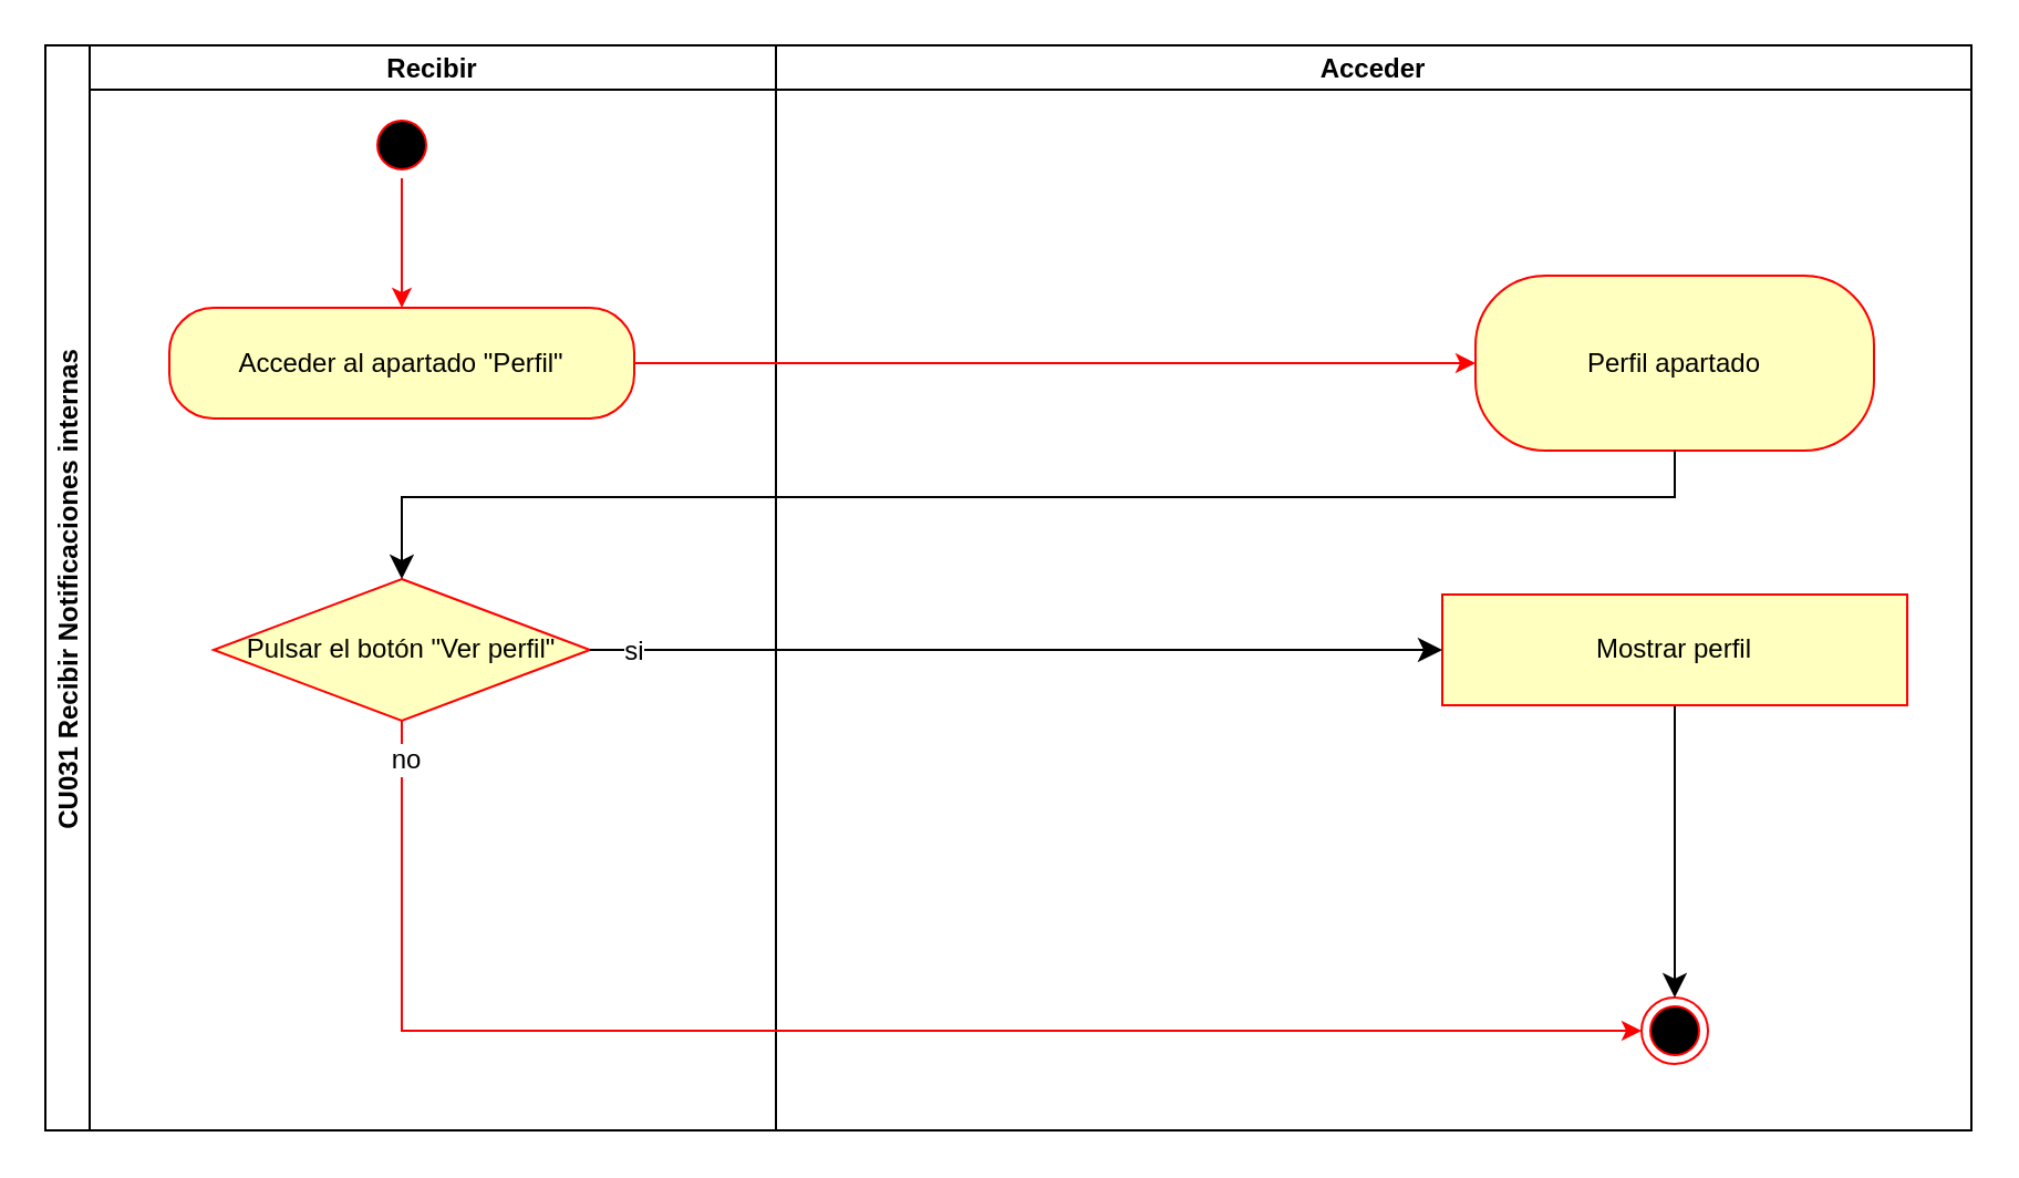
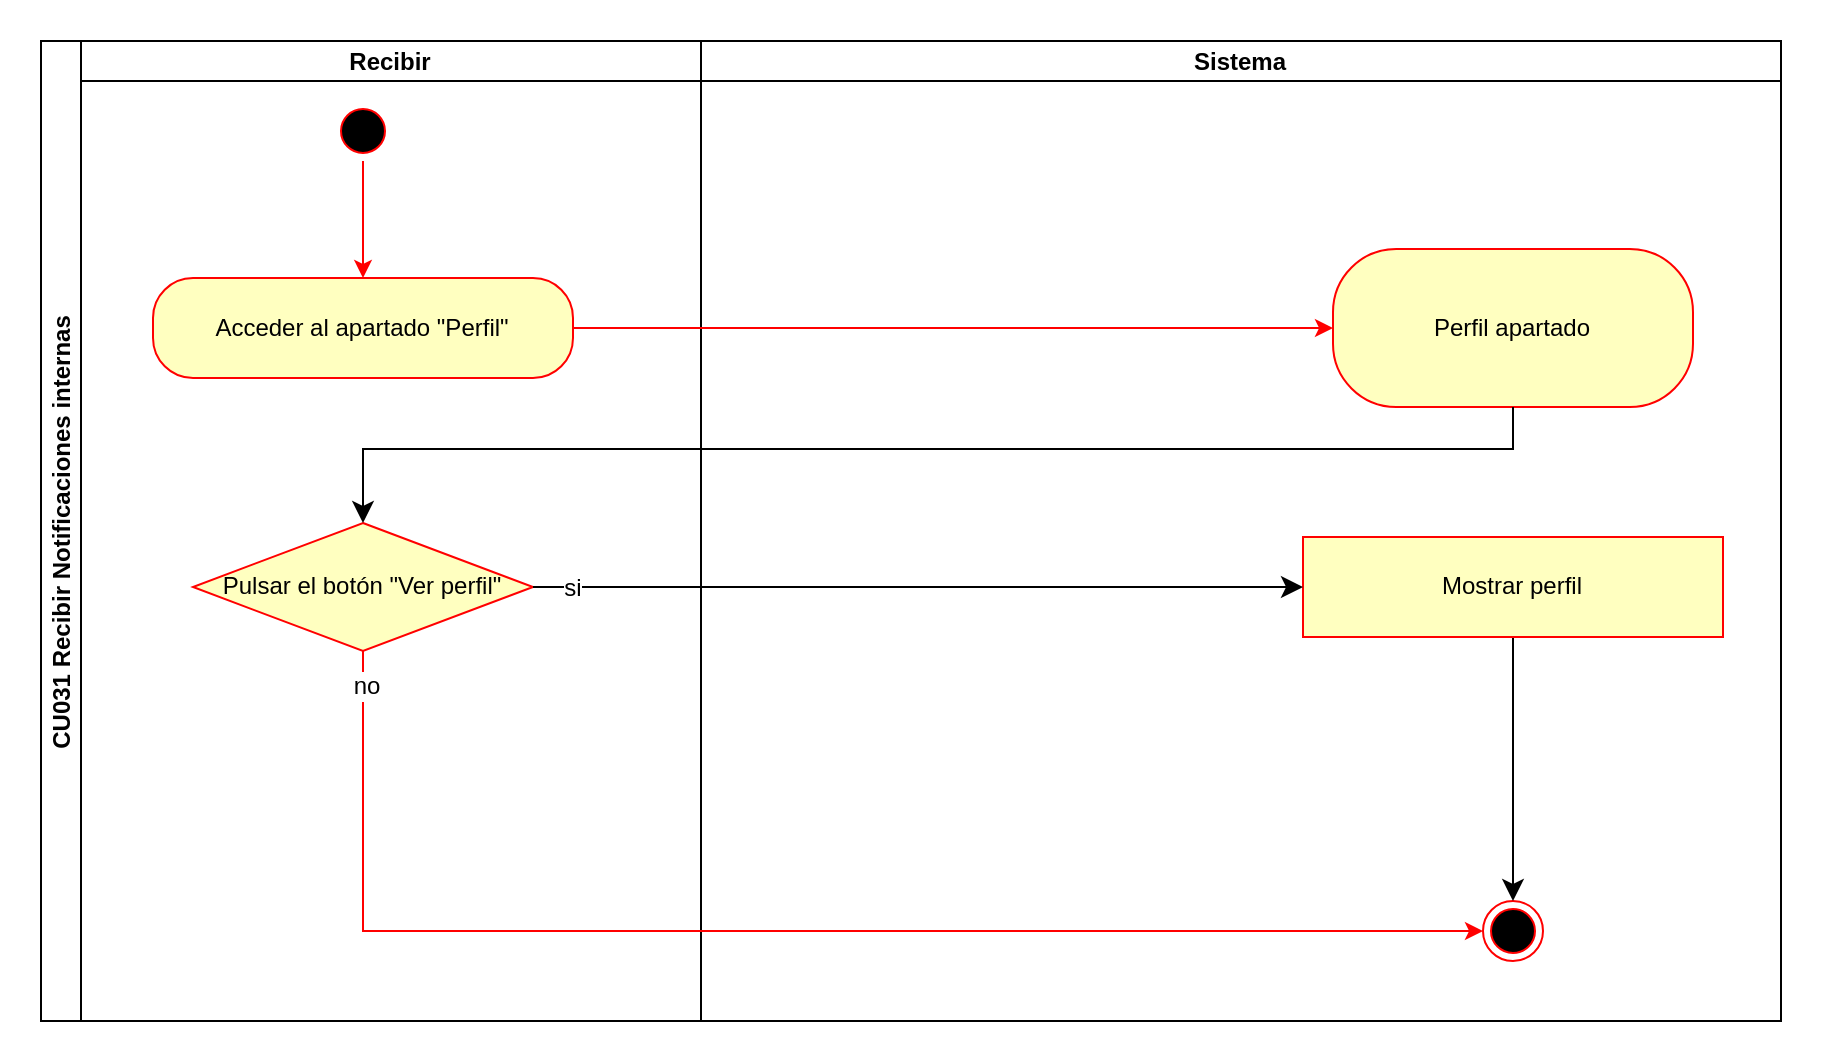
- <mxCell id="9" value="Acceder" style="swimlane;startSize=20;" vertex="1" parent="2"><mxGeometry x="330" width="540" height="490" as="geometry" /></mxCell>
+ <mxCell id="9" value="Sistema" style="swimlane;startSize=20;" vertex="1" parent="2"><mxGeometry x="330" width="540" height="490" as="geometry" /></mxCell>
